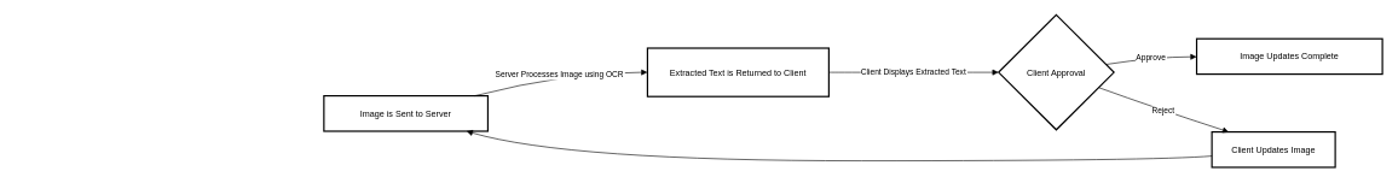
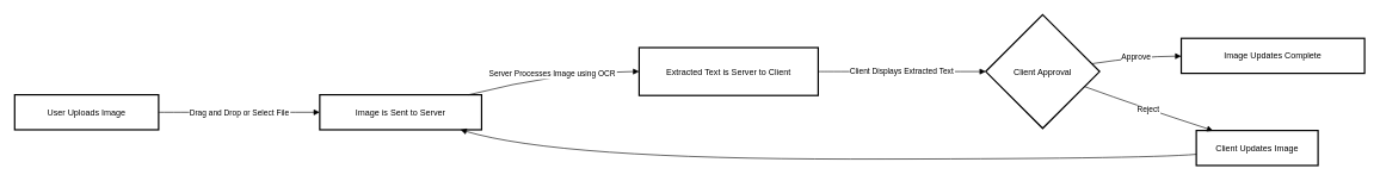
- <mxCell id="4" value="Extracted Text is Returned to Client" style="whiteSpace=wrap;strokeWidth=2;" vertex="1" parent="1"><mxGeometry x="892" y="66" width="250" height="67" as="geometry" /></mxCell>
+ <mxCell id="4" value="Extracted Text is Server to Client" style="whiteSpace=wrap;strokeWidth=2;" vertex="1" parent="1"><mxGeometry x="892" y="66" width="250" height="67" as="geometry" /></mxCell>
+ <mxCell id="2" value="User Uploads Image" style="whiteSpace=wrap;strokeWidth=2;" vertex="1" parent="1"><mxGeometry x="20" y="132" width="201" height="49" as="geometry" /></mxCell>
+ <mxCell id="8" value="Drag and Drop or Select File" style="curved=1;startArrow=none;endArrow=block;exitX=1;exitY=0.5;entryX=0;entryY=0.5;" edge="1" parent="1" source="2" target="3"><mxGeometry relative="1" as="geometry"><Array as="points" /></mxGeometry></mxCell>
